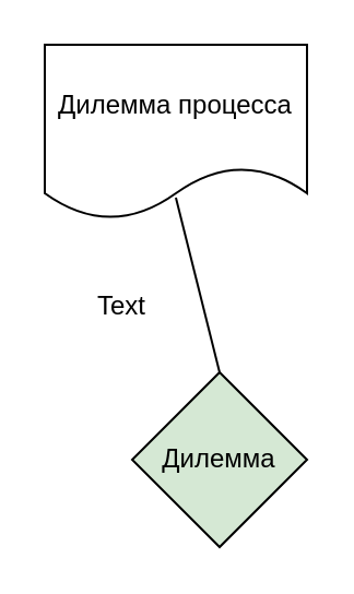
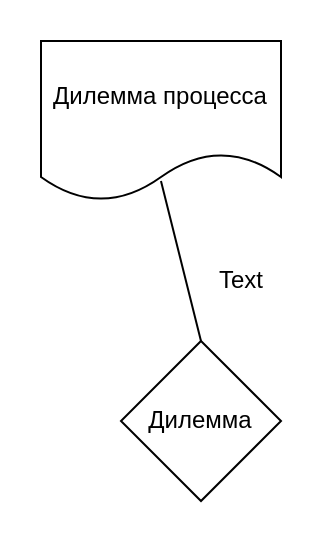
- <mxCell id="5" value="Text" style="text;html=1;align=center;verticalAlign=middle;resizable=0;points=[];autosize=1;strokeColor=none;fillColor=none;" vertex="1" parent="1"><mxGeometry x="35" y="130" width="40" height="20" as="geometry" /></mxCell>
+ <mxCell id="5" value="Text" style="text;html=1;align=center;verticalAlign=middle;resizable=0;points=[];autosize=1;strokeColor=none;fillColor=none;" vertex="1" parent="1"><mxGeometry x="100" y="130" width="40" height="20" as="geometry" /></mxCell>
- <mxCell id="3" value="Дилемма" style="rhombus;whiteSpace=wrap;html=1;fillColor=#d5e8d4;" vertex="1" parent="1"><mxGeometry x="60" y="170" width="80" height="80" as="geometry" /></mxCell>
+ <mxCell id="3" value="Дилемма" style="rhombus;whiteSpace=wrap;html=1;" vertex="1" parent="1"><mxGeometry x="60" y="170" width="80" height="80" as="geometry" /></mxCell>
